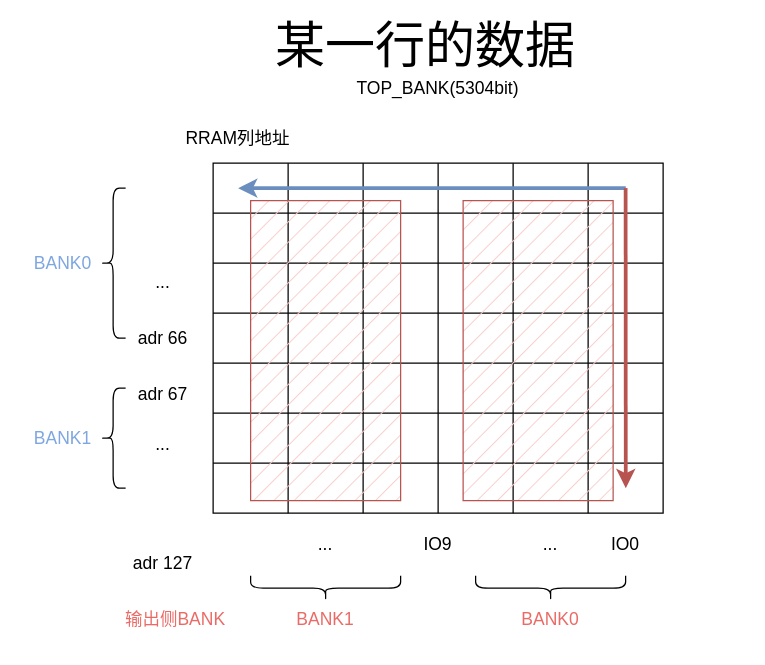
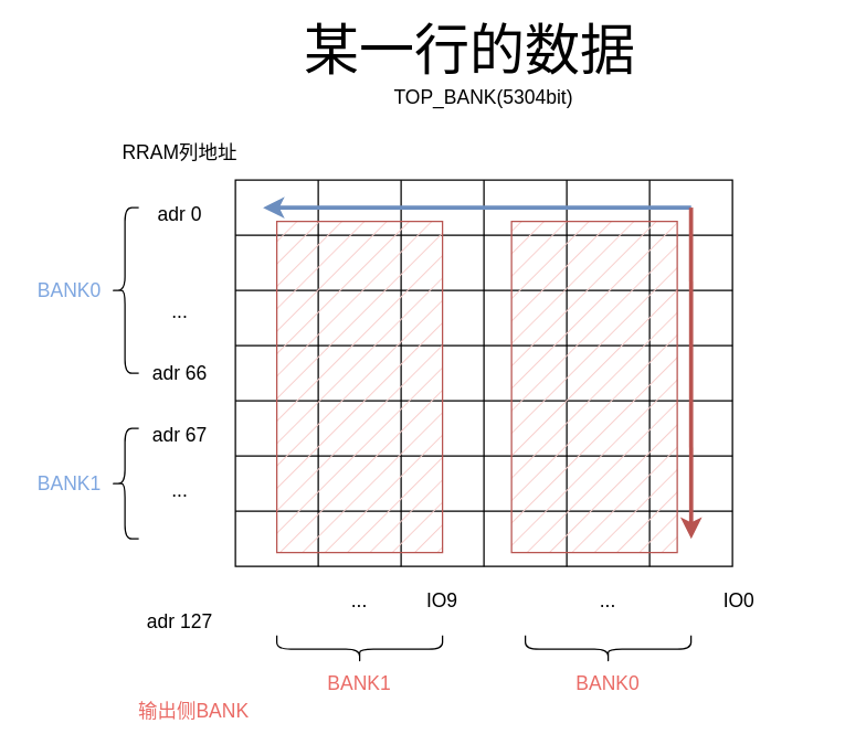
- <mxCell id="58" value="RRAM列地址" style="text;html=1;strokeColor=none;fillColor=none;align=center;verticalAlign=middle;whiteSpace=wrap;rounded=0;fontSize=14;" parent="1" vertex="1"><mxGeometry x="140" y="100" width="100" height="20" as="geometry" /></mxCell>
+ <mxCell id="58" value="RRAM列地址" style="text;html=1;strokeColor=none;fillColor=none;align=center;verticalAlign=middle;whiteSpace=wrap;rounded=0;fontSize=14;" parent="1" vertex="1"><mxGeometry x="80" y="100" width="100" height="20" as="geometry" /></mxCell>
+ <mxCell id="52" value="adr 0" style="text;html=1;strokeColor=none;fillColor=none;align=center;verticalAlign=middle;whiteSpace=wrap;rounded=0;fontSize=14;" parent="1" vertex="1"><mxGeometry x="100" y="140" width="60" height="30" as="geometry" /></mxCell>
- <mxCell id="62" value="IO9" style="text;html=1;strokeColor=none;fillColor=none;align=center;verticalAlign=middle;whiteSpace=wrap;rounded=0;fontSize=14;" parent="1" vertex="1"><mxGeometry x="320" y="420" width="60" height="30" as="geometry" /></mxCell>
+ <mxCell id="62" value="IO9" style="text;html=1;strokeColor=none;fillColor=none;align=center;verticalAlign=middle;whiteSpace=wrap;rounded=0;fontSize=14;" parent="1" vertex="1"><mxGeometry x="290" y="420" width="60" height="30" as="geometry" /></mxCell>
- <mxCell id="64" value="IO0" style="text;html=1;strokeColor=none;fillColor=none;align=center;verticalAlign=middle;whiteSpace=wrap;rounded=0;fontSize=14;" parent="1" vertex="1"><mxGeometry x="470" y="420" width="60" height="30" as="geometry" /></mxCell>
+ <mxCell id="64" value="IO0" style="text;html=1;strokeColor=none;fillColor=none;align=center;verticalAlign=middle;whiteSpace=wrap;rounded=0;fontSize=14;" parent="1" vertex="1"><mxGeometry x="505" y="420" width="60" height="30" as="geometry" /></mxCell>
- <mxCell id="73" value="输出侧BANK" style="text;html=1;strokeColor=none;fillColor=none;align=center;verticalAlign=middle;whiteSpace=wrap;rounded=0;fontSize=14;fontColor=#EA6B66;" parent="1" vertex="1"><mxGeometry x="90" y="485" width="100" height="20" as="geometry" /></mxCell>
+ <mxCell id="73" value="输出侧BANK" style="text;html=1;strokeColor=none;fillColor=none;align=center;verticalAlign=middle;whiteSpace=wrap;rounded=0;fontSize=14;fontColor=#EA6B66;" parent="1" vertex="1"><mxGeometry x="90" y="505" width="100" height="20" as="geometry" /></mxCell>
